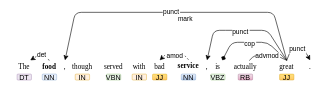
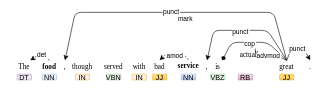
- <mxCell id="10" value="actually" style="text;strokeColor=none;fillColor=none;align=center;verticalAlign=middle;overflow=hidden;fontFamily=Verdana;" parent="1" vertex="1"><mxGeometry x="384" y="100" width="50" height="20" as="geometry" /></mxCell>
+ <mxCell id="10" value="actually" style="text;strokeColor=none;fillColor=none;align=center;verticalAlign=middle;overflow=hidden;fontFamily=Verdana;" parent="1" vertex="1"><mxGeometry x="394" y="80" width="50" height="20" as="geometry" /></mxCell>
